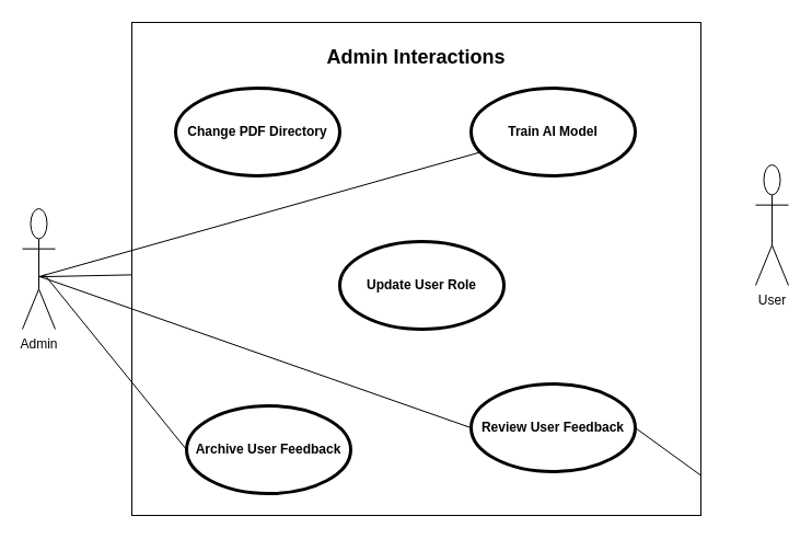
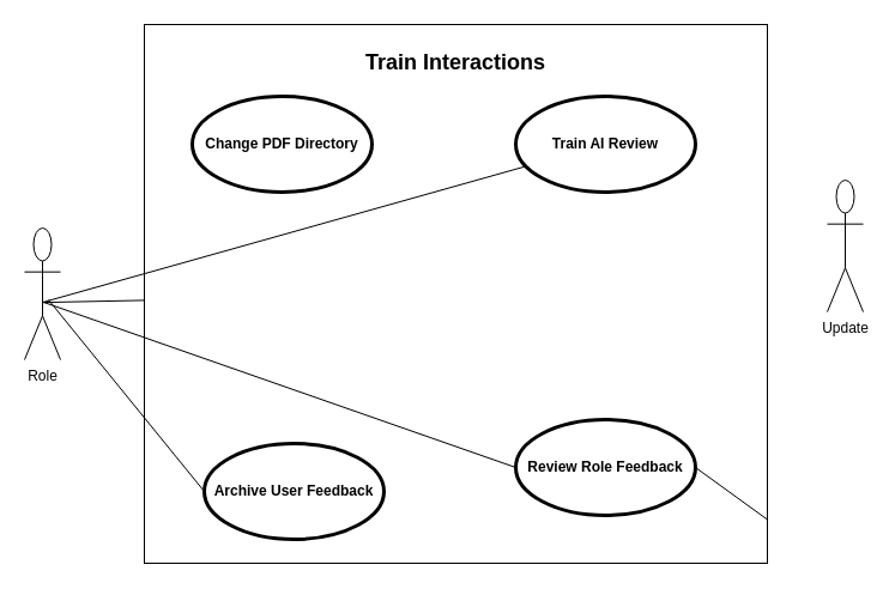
- <mxCell id="2" value="&lt;h2&gt;Admin Interactions&lt;/h2&gt;" style="shape=rect;html=1;verticalAlign=top;fontStyle=1;whiteSpace=wrap;align=center;fillColor=none;" parent="1" vertex="1"><mxGeometry x="120" y="20" width="520" height="450" as="geometry" /></mxCell>
+ <mxCell id="2" value="&lt;h2&gt;Train Interactions&lt;/h2&gt;" style="shape=rect;html=1;verticalAlign=top;fontStyle=1;whiteSpace=wrap;align=center;fillColor=none;" parent="1" vertex="1"><mxGeometry x="120" y="20" width="520" height="450" as="geometry" /></mxCell>
- <mxCell id="6" value="Train AI Model" style="shape=ellipse;html=1;strokeWidth=3;fontStyle=1;whiteSpace=wrap;align=center;perimeter=ellipsePerimeter;" parent="1" vertex="1"><mxGeometry x="430" y="80" width="150" height="80" as="geometry" /></mxCell>
+ <mxCell id="6" value="Train AI Review" style="shape=ellipse;html=1;strokeWidth=3;fontStyle=1;whiteSpace=wrap;align=center;perimeter=ellipsePerimeter;" parent="1" vertex="1"><mxGeometry x="430" y="80" width="150" height="80" as="geometry" /></mxCell>
- <mxCell id="12" value="Update User Role" style="shape=ellipse;html=1;strokeWidth=3;fontStyle=1;whiteSpace=wrap;align=center;perimeter=ellipsePerimeter;" parent="1" vertex="1"><mxGeometry x="310" y="220" width="150" height="80" as="geometry" /></mxCell>
- <mxCell id="5" value="User" style="shape=umlActor;html=1;verticalLabelPosition=bottom;verticalAlign=top;align=center;" parent="1" vertex="1"><mxGeometry x="690" y="150" width="30" height="110" as="geometry" /></mxCell>
+ <mxCell id="5" value="Update" style="shape=umlActor;html=1;verticalLabelPosition=bottom;verticalAlign=top;align=center;" parent="1" vertex="1"><mxGeometry x="690" y="150" width="30" height="110" as="geometry" /></mxCell>
- <mxCell id="3" value="Admin" style="shape=umlActor;html=1;verticalLabelPosition=bottom;verticalAlign=top;align=center;" parent="1" vertex="1"><mxGeometry x="20" y="190" width="30" height="110" as="geometry" /></mxCell>
+ <mxCell id="3" value="Role" style="shape=umlActor;html=1;verticalLabelPosition=bottom;verticalAlign=top;align=center;" parent="1" vertex="1"><mxGeometry x="20" y="190" width="30" height="110" as="geometry" /></mxCell>
- <mxCell id="7" value="Review User Feedback" style="shape=ellipse;html=1;strokeWidth=3;fontStyle=1;whiteSpace=wrap;align=center;perimeter=ellipsePerimeter;" parent="1" vertex="1"><mxGeometry x="430" y="350" width="150" height="80" as="geometry" /></mxCell>
+ <mxCell id="7" value="Review Role Feedback" style="shape=ellipse;html=1;strokeWidth=3;fontStyle=1;whiteSpace=wrap;align=center;perimeter=ellipsePerimeter;" parent="1" vertex="1"><mxGeometry x="430" y="350" width="150" height="80" as="geometry" /></mxCell>
